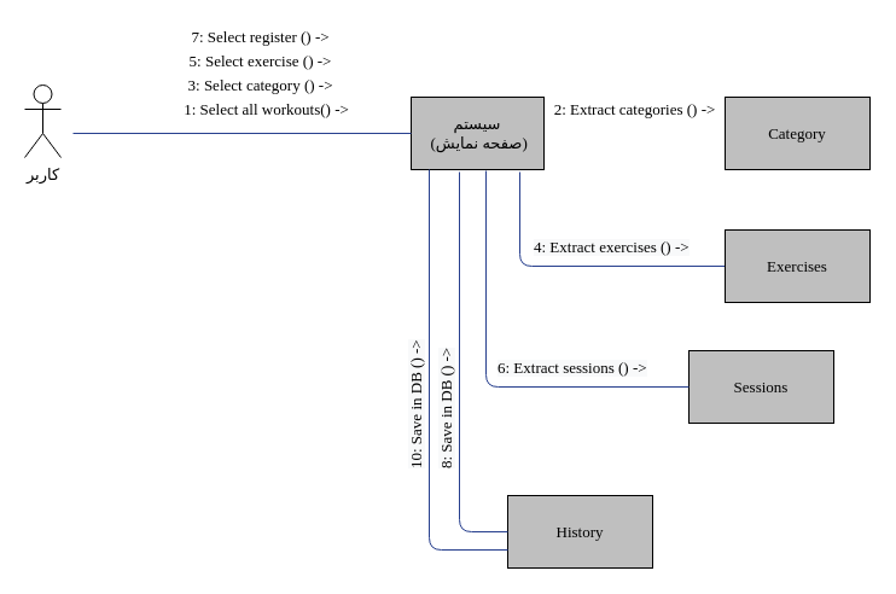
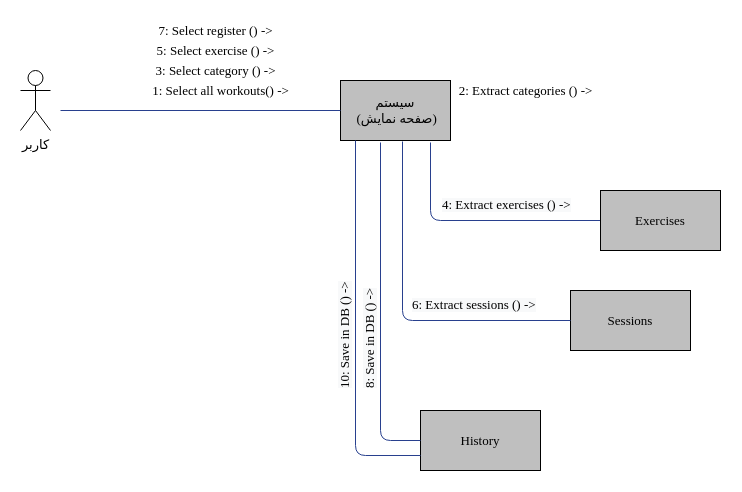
- <mxCell id="4" value="&lt;font face=&quot;Times New Roman&quot; style=&quot;font-size: 13px&quot;&gt;Category&lt;/font&gt;" style="rounded=0;whiteSpace=wrap;html=1;fillColor=#BFBFBF;" parent="1" vertex="1"><mxGeometry x="600" y="80" width="120" height="60" as="geometry" /></mxCell>
